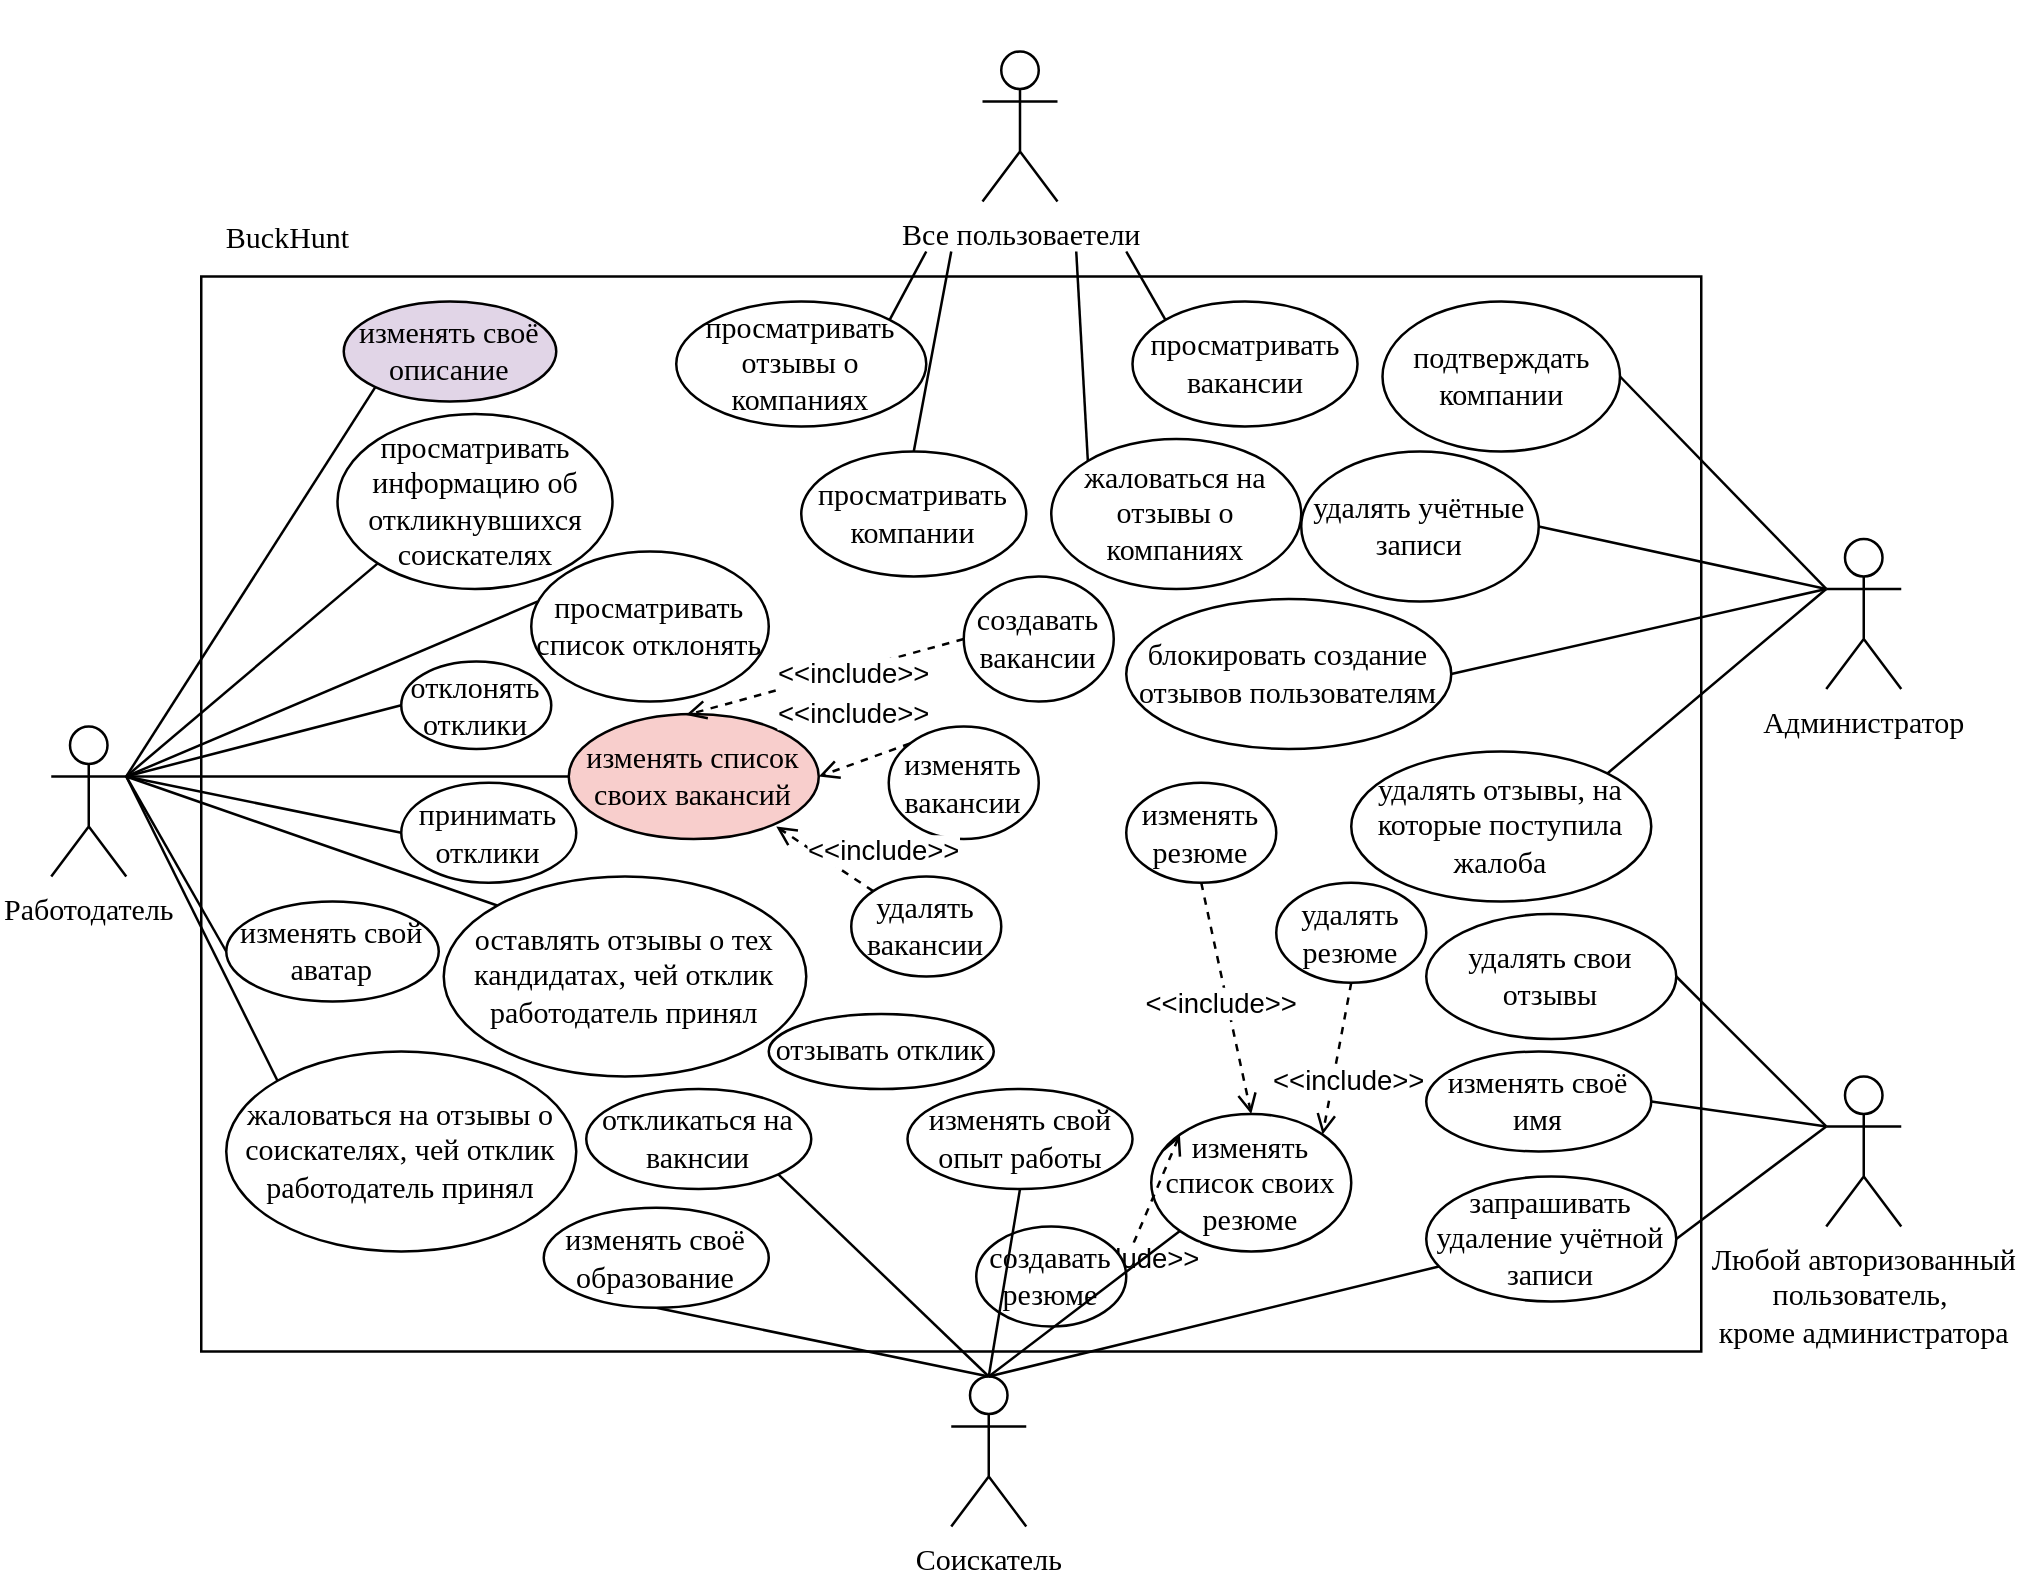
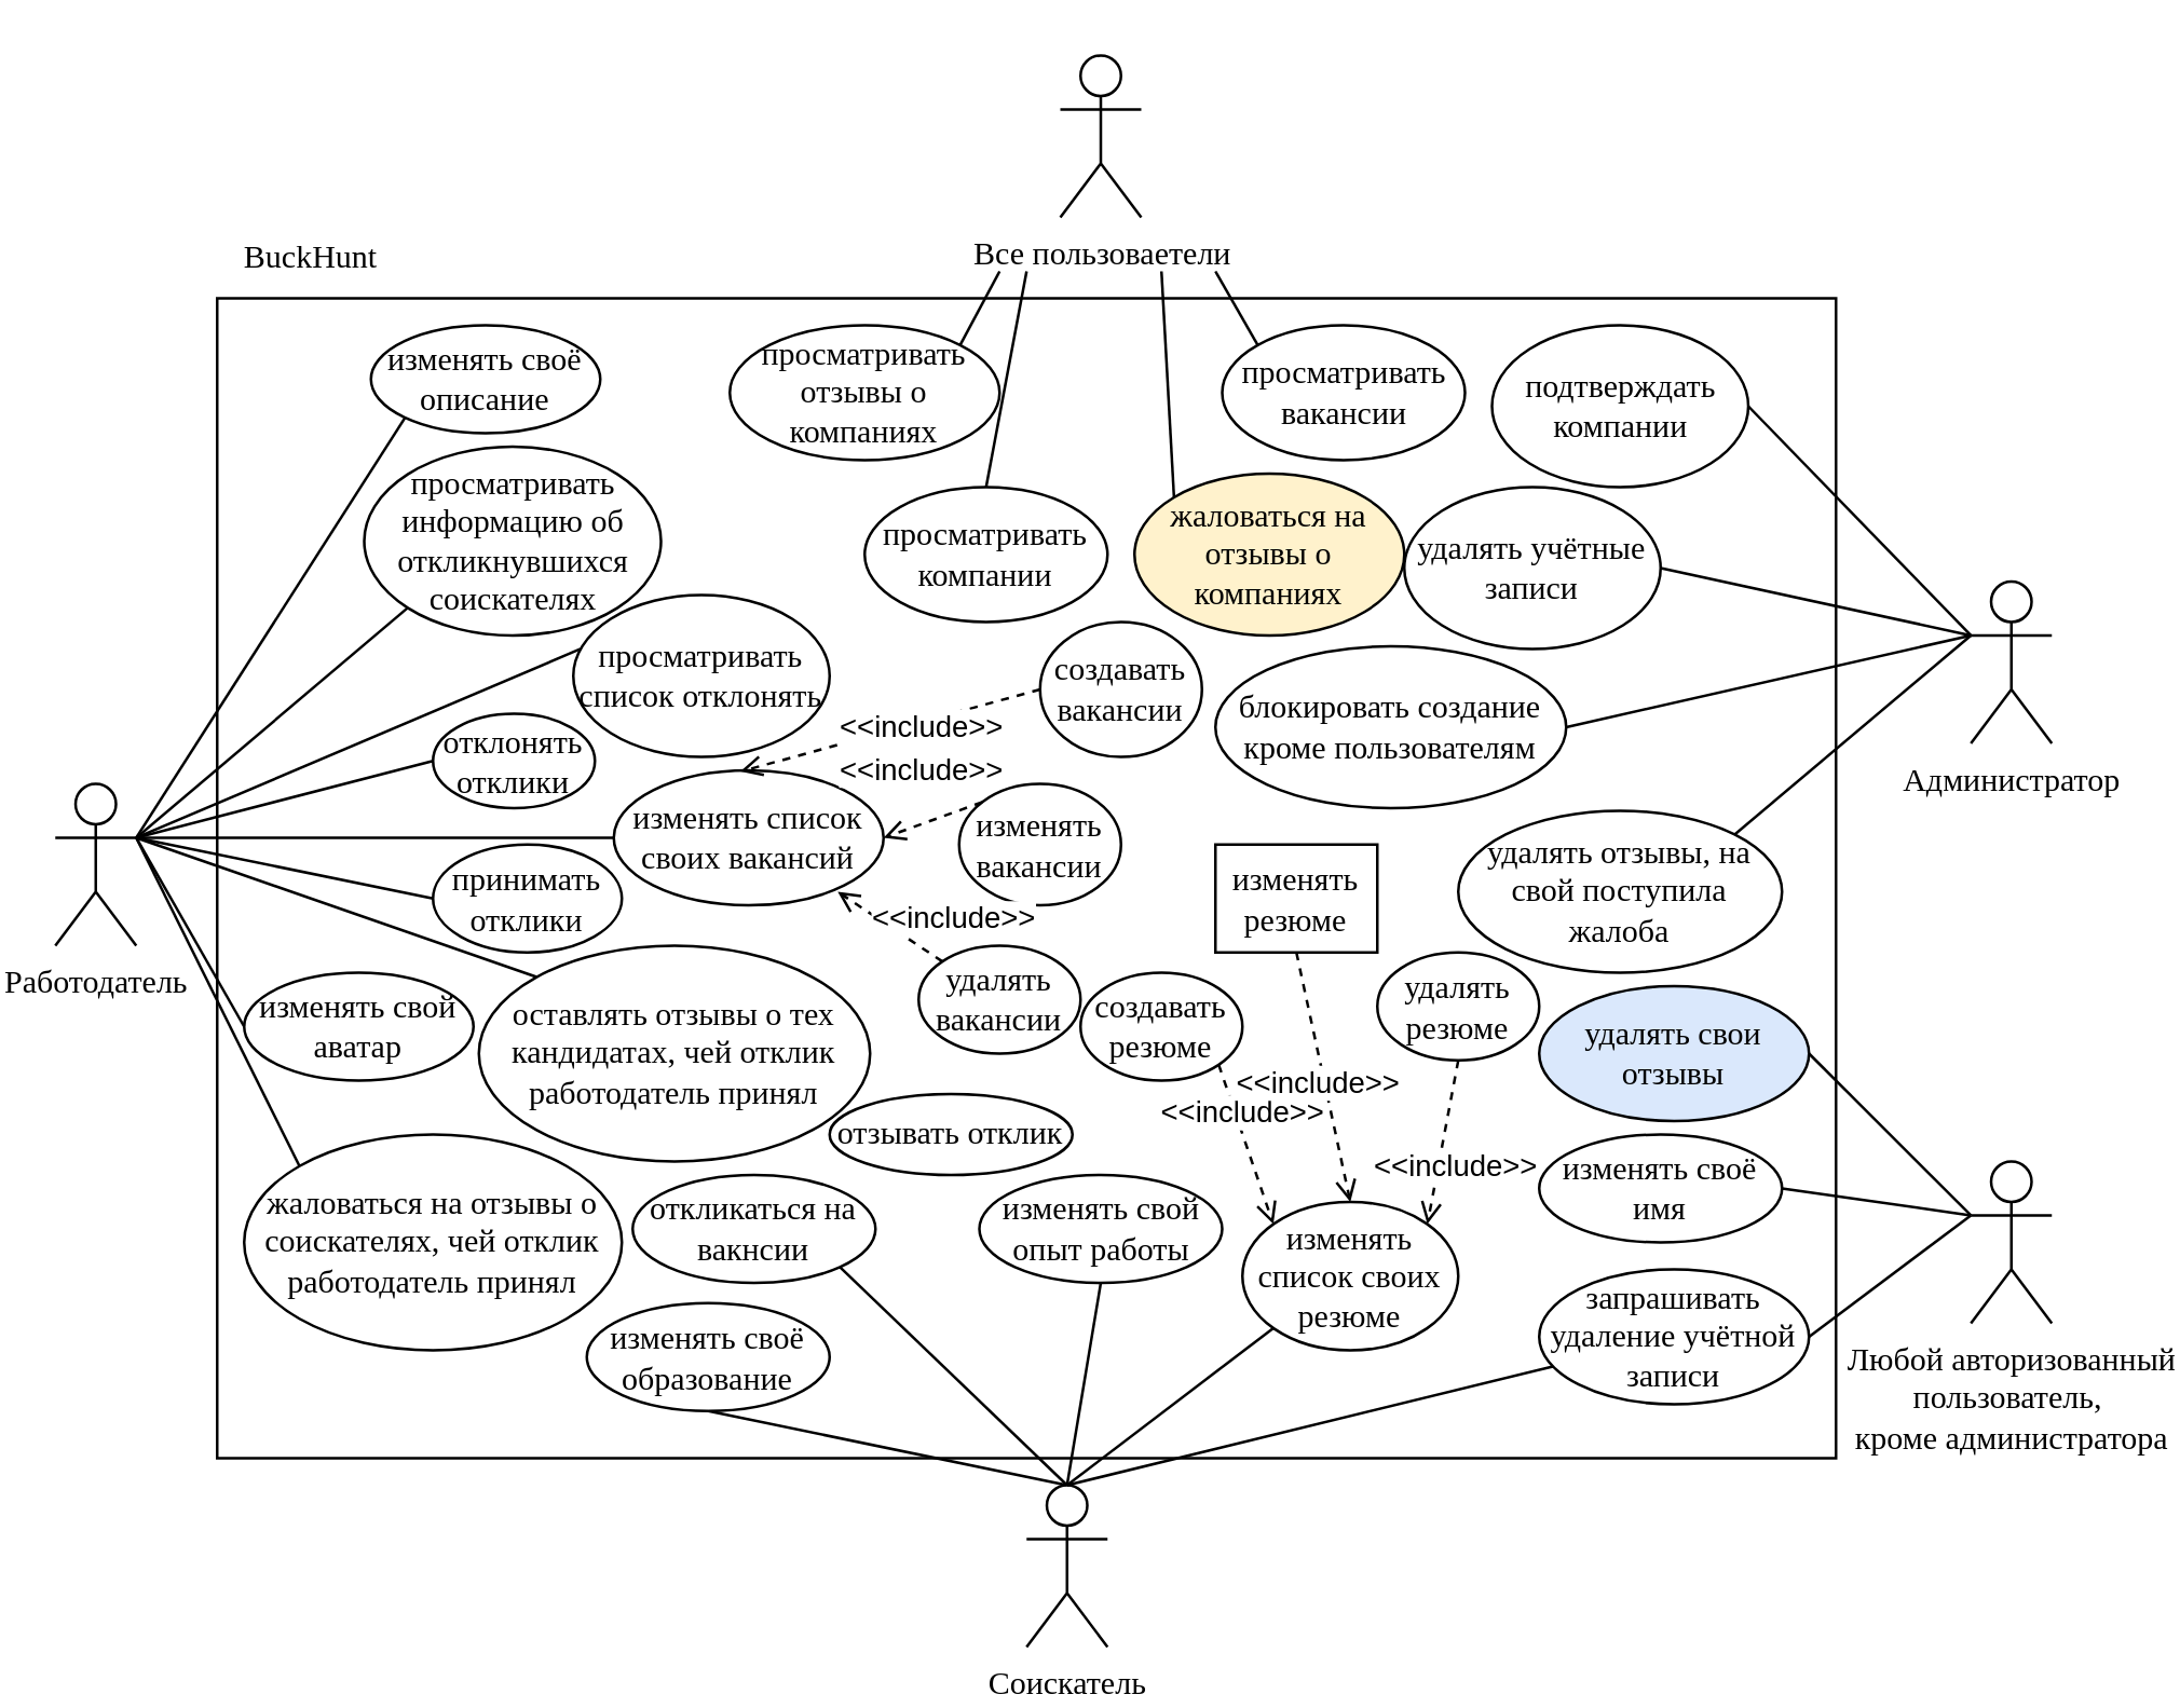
- <mxCell id="29" value="&lt;font face=&quot;Times New Roman&quot;&gt;изменять своё описание&lt;/font&gt;" style="ellipse;whiteSpace=wrap;html=1;fillColor=#e1d5e7;" parent="1" vertex="1"><mxGeometry x="137" y="120" width="85" height="40" as="geometry" /></mxCell>
+ <mxCell id="29" value="&lt;font face=&quot;Times New Roman&quot;&gt;изменять своё описание&lt;/font&gt;" style="ellipse;whiteSpace=wrap;html=1;" parent="1" vertex="1"><mxGeometry x="137" y="120" width="85" height="40" as="geometry" /></mxCell>
- <mxCell id="7" value="&lt;font face=&quot;Times New Roman&quot;&gt;жаловаться на отзывы о компаниях&lt;/font&gt;" style="ellipse;whiteSpace=wrap;html=1;" parent="1" vertex="1"><mxGeometry x="420" y="175" width="100" height="60" as="geometry" /></mxCell>
+ <mxCell id="7" value="&lt;font face=&quot;Times New Roman&quot;&gt;жаловаться на отзывы о компаниях&lt;/font&gt;" style="ellipse;whiteSpace=wrap;html=1;fillColor=#fff2cc;" parent="1" vertex="1"><mxGeometry x="420" y="175" width="100" height="60" as="geometry" /></mxCell>
- <mxCell id="38" value="&lt;font face=&quot;Times New Roman&quot;&gt;блокировать создание отзывов пользователям&lt;/font&gt;" style="ellipse;whiteSpace=wrap;html=1;" parent="1" vertex="1"><mxGeometry x="450" y="239" width="130" height="60" as="geometry" /></mxCell>
+ <mxCell id="38" value="&lt;font face=&quot;Times New Roman&quot;&gt;блокировать создание кроме пользователям&lt;/font&gt;" style="ellipse;whiteSpace=wrap;html=1;" parent="1" vertex="1"><mxGeometry x="450" y="239" width="130" height="60" as="geometry" /></mxCell>
- <mxCell id="9" value="&lt;font face=&quot;Times New Roman&quot;&gt;изменять список своих вакансий&lt;/font&gt;" style="ellipse;whiteSpace=wrap;html=1;fillColor=#f8cecc;" parent="1" vertex="1"><mxGeometry x="227" y="285" width="100" height="50" as="geometry" /></mxCell>
+ <mxCell id="9" value="&lt;font face=&quot;Times New Roman&quot;&gt;изменять список своих вакансий&lt;/font&gt;" style="ellipse;whiteSpace=wrap;html=1;" parent="1" vertex="1"><mxGeometry x="227" y="285" width="100" height="50" as="geometry" /></mxCell>
- <mxCell id="37" value="&lt;font face=&quot;Times New Roman&quot;&gt;удалять отзывы, на которые поступила жалоба&lt;/font&gt;" style="ellipse;whiteSpace=wrap;html=1;" parent="1" vertex="1"><mxGeometry x="540" y="300" width="120" height="60" as="geometry" /></mxCell>
+ <mxCell id="37" value="&lt;font face=&quot;Times New Roman&quot;&gt;удалять отзывы, на свой поступила жалоба&lt;/font&gt;" style="ellipse;whiteSpace=wrap;html=1;" parent="1" vertex="1"><mxGeometry x="540" y="300" width="120" height="60" as="geometry" /></mxCell>
- <mxCell id="24" value="&lt;font face=&quot;Times New Roman&quot;&gt;изменять резюме&lt;/font&gt;" style="ellipse;whiteSpace=wrap;html=1;" parent="1" vertex="1"><mxGeometry x="450" y="312.5" width="60" height="40" as="geometry" /></mxCell>
+ <mxCell id="24" value="&lt;font face=&quot;Times New Roman&quot;&gt;изменять резюме&lt;/font&gt;" style="whiteSpace=wrap;html=1;rounded=0;" parent="1" vertex="1"><mxGeometry x="450" y="312.5" width="60" height="40" as="geometry" /></mxCell>
- <mxCell id="35" value="&lt;font face=&quot;Times New Roman&quot;&gt;удалять свои отзывы&lt;/font&gt;" style="ellipse;whiteSpace=wrap;html=1;" parent="1" vertex="1"><mxGeometry x="570" y="365" width="100" height="50" as="geometry" /></mxCell>
+ <mxCell id="35" value="&lt;font face=&quot;Times New Roman&quot;&gt;удалять свои отзывы&lt;/font&gt;" style="ellipse;whiteSpace=wrap;html=1;fillColor=#dae8fc;" parent="1" vertex="1"><mxGeometry x="570" y="365" width="100" height="50" as="geometry" /></mxCell>
- <mxCell id="23" value="&lt;font face=&quot;Times New Roman&quot;&gt;создавать резюме&lt;/font&gt;" style="ellipse;whiteSpace=wrap;html=1;" parent="1" vertex="1"><mxGeometry x="390" y="490" width="60" height="40" as="geometry" /></mxCell>
+ <mxCell id="23" value="&lt;font face=&quot;Times New Roman&quot;&gt;создавать резюме&lt;/font&gt;" style="ellipse;whiteSpace=wrap;html=1;" parent="1" vertex="1"><mxGeometry x="400" y="360" width="60" height="40" as="geometry" /></mxCell>
